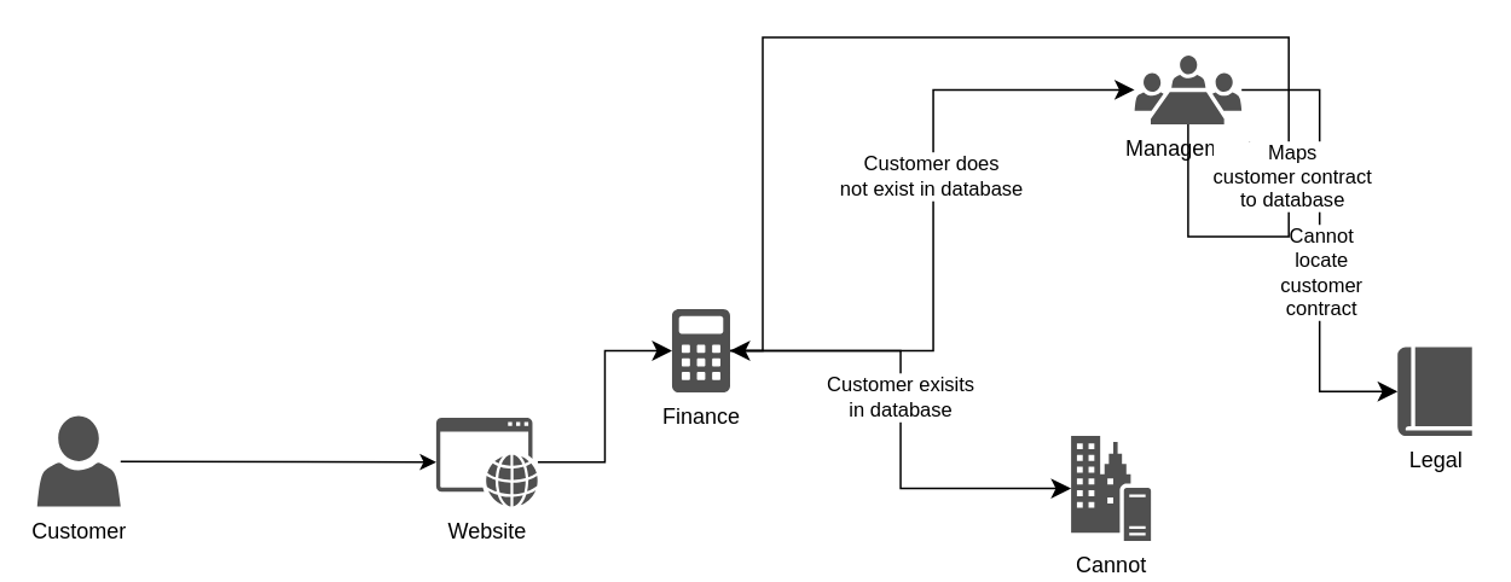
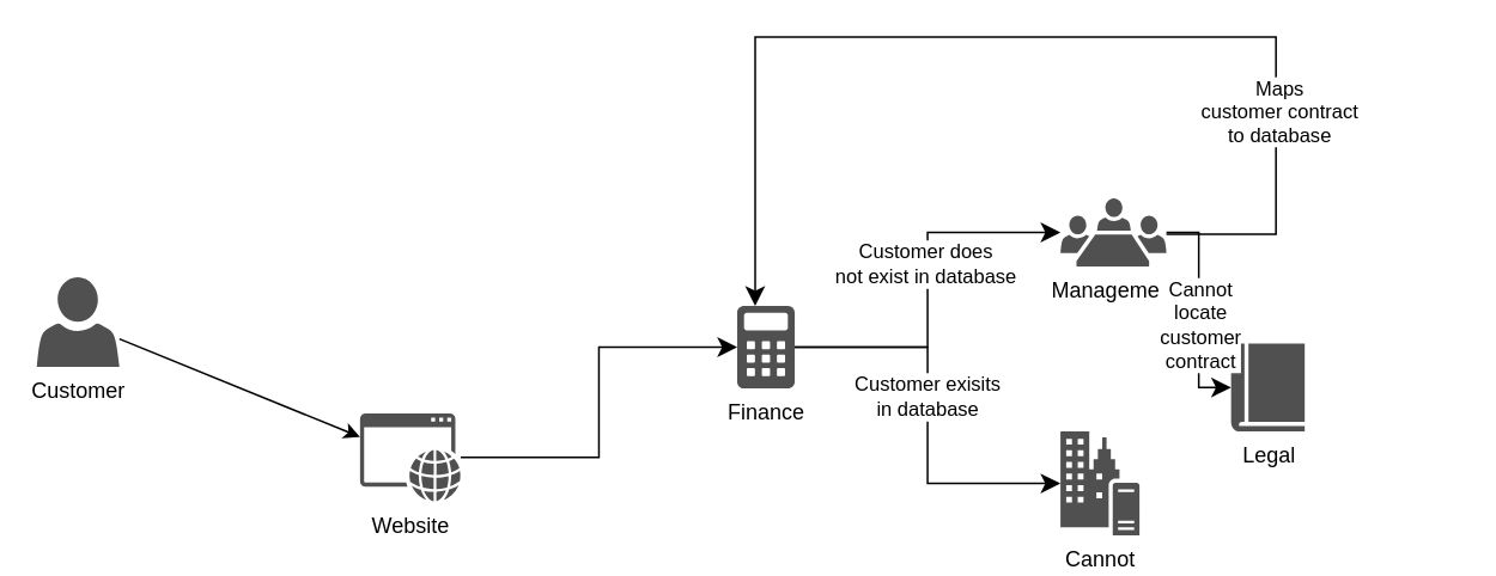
- <mxCell id="7" value="Management" style="sketch=0;pointerEvents=1;shadow=0;dashed=0;html=1;strokeColor=none;fillColor=#505050;labelPosition=center;verticalLabelPosition=bottom;verticalAlign=top;outlineConnect=0;align=center;shape=mxgraph.office.users.meeting;" vertex="1" parent="1"><mxGeometry x="625" y="30" width="59" height="38" as="geometry" /></mxCell>
+ <mxCell id="7" value="Management" style="sketch=0;pointerEvents=1;shadow=0;dashed=0;html=1;strokeColor=none;fillColor=#505050;labelPosition=center;verticalLabelPosition=bottom;verticalAlign=top;outlineConnect=0;align=center;shape=mxgraph.office.users.meeting;" vertex="1" parent="1"><mxGeometry x="590" y="110" width="59" height="38" as="geometry" /></mxCell>
- <mxCell id="5" value="Finance" style="sketch=0;pointerEvents=1;shadow=0;dashed=0;html=1;strokeColor=none;fillColor=#505050;labelPosition=center;verticalLabelPosition=bottom;verticalAlign=top;outlineConnect=0;align=center;shape=mxgraph.office.concepts.calculator;" vertex="1" parent="1"><mxGeometry x="370" y="170" width="32" height="46" as="geometry" /></mxCell>
+ <mxCell id="5" value="Finance" style="sketch=0;pointerEvents=1;shadow=0;dashed=0;html=1;strokeColor=none;fillColor=#505050;labelPosition=center;verticalLabelPosition=bottom;verticalAlign=top;outlineConnect=0;align=center;shape=mxgraph.office.concepts.calculator;" vertex="1" parent="1"><mxGeometry x="410" y="170" width="32" height="46" as="geometry" /></mxCell>
- <mxCell id="13" value="Legal" style="sketch=0;pointerEvents=1;shadow=0;dashed=0;html=1;strokeColor=none;fillColor=#505050;labelPosition=center;verticalLabelPosition=bottom;verticalAlign=top;outlineConnect=0;align=center;shape=mxgraph.office.concepts.book_journal;" vertex="1" parent="1"><mxGeometry x="770" y="191" width="41" height="49" as="geometry" /></mxCell>
+ <mxCell id="13" value="Legal" style="sketch=0;pointerEvents=1;shadow=0;dashed=0;html=1;strokeColor=none;fillColor=#505050;labelPosition=center;verticalLabelPosition=bottom;verticalAlign=top;outlineConnect=0;align=center;shape=mxgraph.office.concepts.book_journal;" vertex="1" parent="1"><mxGeometry x="685" y="191" width="41" height="49" as="geometry" /></mxCell>
- <mxCell id="3" value="Customer" style="sketch=0;pointerEvents=1;shadow=0;dashed=0;html=1;strokeColor=none;fillColor=#505050;labelPosition=center;verticalLabelPosition=bottom;verticalAlign=top;outlineConnect=0;align=center;shape=mxgraph.office.users.user;" vertex="1" parent="1"><mxGeometry x="20" y="229" width="46" height="50" as="geometry" /></mxCell>
+ <mxCell id="3" value="Customer" style="sketch=0;pointerEvents=1;shadow=0;dashed=0;html=1;strokeColor=none;fillColor=#505050;labelPosition=center;verticalLabelPosition=bottom;verticalAlign=top;outlineConnect=0;align=center;shape=mxgraph.office.users.user;" vertex="1" parent="1"><mxGeometry x="20" y="154" width="46" height="50" as="geometry" /></mxCell>
- <mxCell id="4" value="Website" style="sketch=0;pointerEvents=1;shadow=0;dashed=0;html=1;strokeColor=none;fillColor=#505050;labelPosition=center;verticalLabelPosition=bottom;verticalAlign=top;outlineConnect=0;align=center;shape=mxgraph.office.concepts.application_web;" vertex="1" parent="1"><mxGeometry x="240" y="230" width="56" height="49" as="geometry" /></mxCell>
+ <mxCell id="4" value="Website" style="sketch=0;pointerEvents=1;shadow=0;dashed=0;html=1;strokeColor=none;fillColor=#505050;labelPosition=center;verticalLabelPosition=bottom;verticalAlign=top;outlineConnect=0;align=center;shape=mxgraph.office.concepts.application_web;" vertex="1" parent="1"><mxGeometry x="200" y="230" width="56" height="49" as="geometry" /></mxCell>
